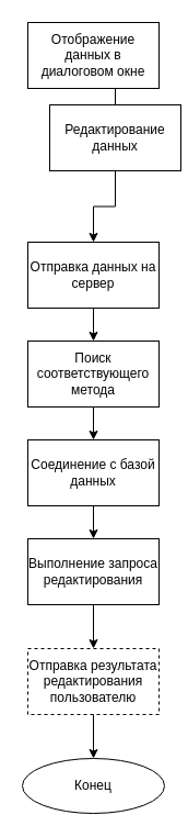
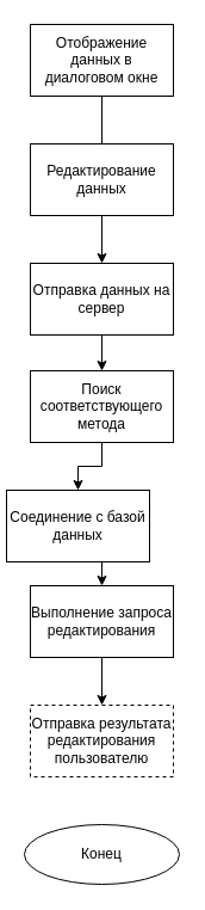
- <mxCell id="14" value="Редактирование данных" style="rounded=0;whiteSpace=wrap;html=1;" vertex="1" parent="1"><mxGeometry x="45" y="95" width="120" height="60" as="geometry" /></mxCell>
+ <mxCell id="14" value="Редактирование данных" style="rounded=0;whiteSpace=wrap;html=1;" vertex="1" parent="1"><mxGeometry x="25" y="120" width="120" height="60" as="geometry" /></mxCell>
- <mxCell id="8" value="Соединение с базой данных" style="rounded=0;whiteSpace=wrap;html=1;" vertex="1" parent="1"><mxGeometry x="25" y="400" width="120" height="60" as="geometry" /></mxCell>
+ <mxCell id="8" value="Соединение с базой данных" style="rounded=0;whiteSpace=wrap;html=1;" vertex="1" parent="1"><mxGeometry x="5" y="410" width="120" height="60" as="geometry" /></mxCell>
- <mxCell id="15" style="edgeStyle=orthogonalEdgeStyle;rounded=0;orthogonalLoop=1;jettySize=auto;html=1;exitX=0.5;exitY=1;exitDx=0;exitDy=0;entryX=0.5;entryY=0;entryDx=0;entryDy=0;" edge="1" parent="1" source="16" target="2"><mxGeometry relative="1" as="geometry" /></mxCell>
